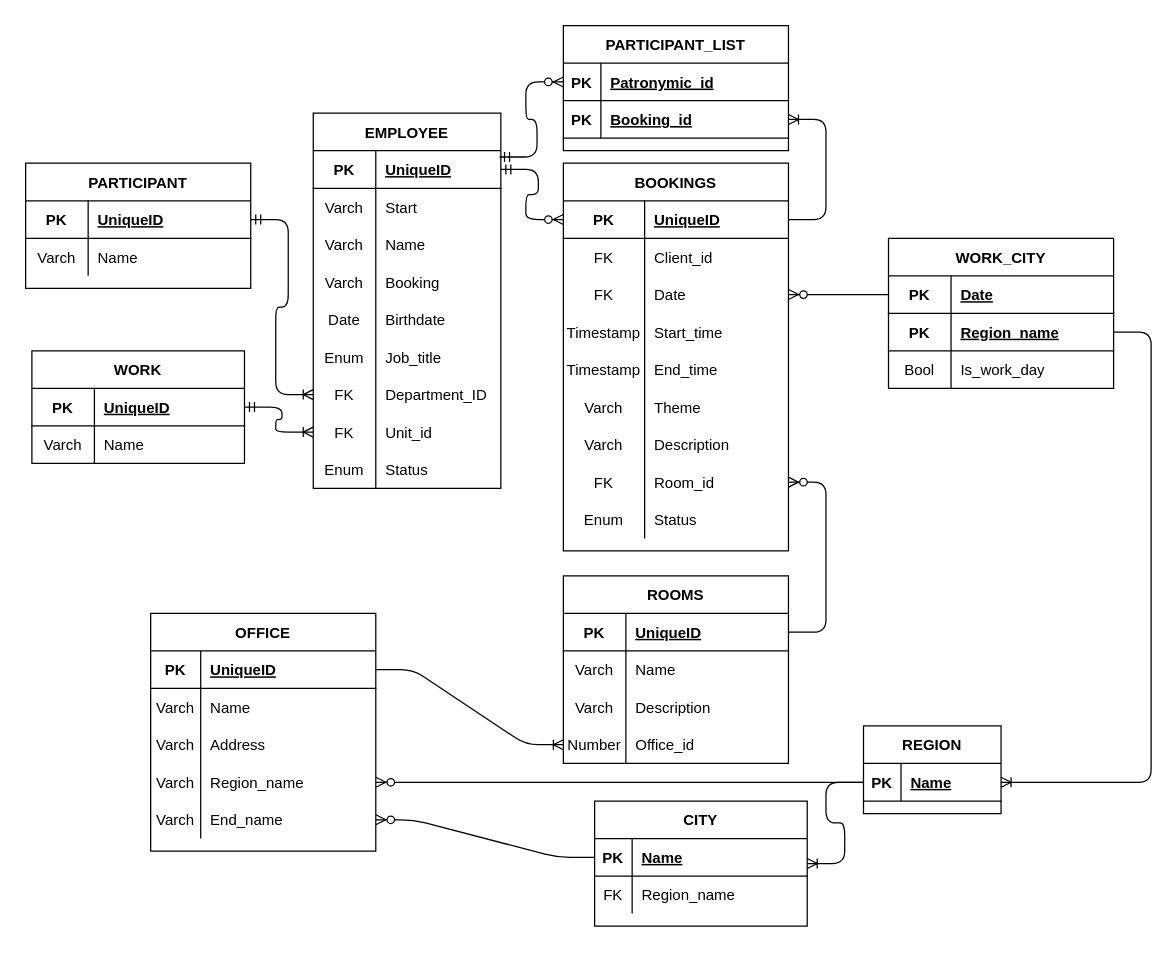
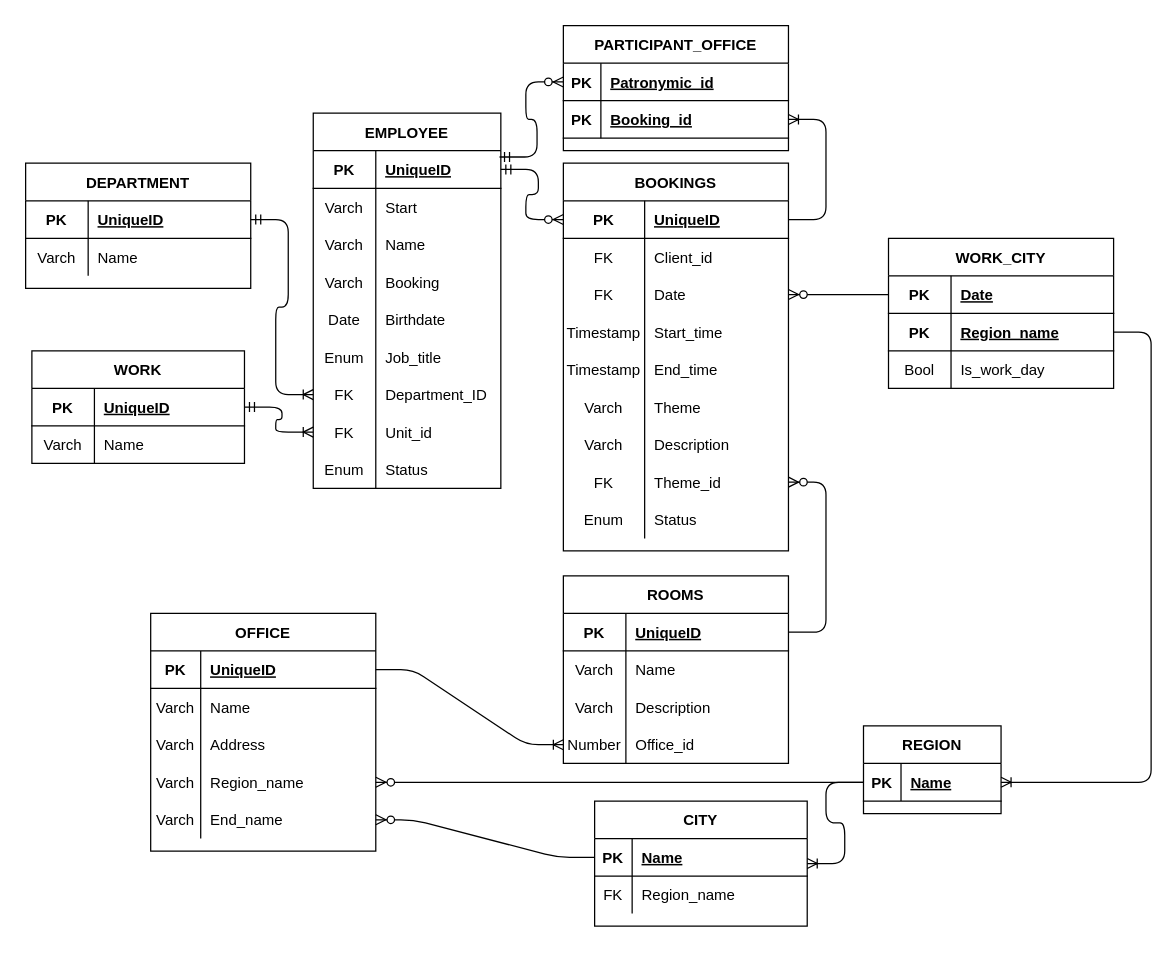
- <mxCell id="129" value="PARTICIPANT_LIST" style="shape=table;startSize=30;container=1;collapsible=1;childLayout=tableLayout;fixedRows=1;rowLines=0;fontStyle=1;align=center;resizeLast=1;" parent="1" vertex="1"><mxGeometry x="450" y="20" width="180" height="100" as="geometry" /></mxCell>
+ <mxCell id="129" value="PARTICIPANT_OFFICE" style="shape=table;startSize=30;container=1;collapsible=1;childLayout=tableLayout;fixedRows=1;rowLines=0;fontStyle=1;align=center;resizeLast=1;" parent="1" vertex="1"><mxGeometry x="450" y="20" width="180" height="100" as="geometry" /></mxCell>
- <mxCell id="87" value="PARTICIPANT" style="shape=table;startSize=30;container=1;collapsible=1;childLayout=tableLayout;fixedRows=1;rowLines=0;fontStyle=1;align=center;resizeLast=1;" parent="1" vertex="1"><mxGeometry x="20" y="130" width="180" height="100" as="geometry" /></mxCell>
+ <mxCell id="87" value="DEPARTMENT" style="shape=table;startSize=30;container=1;collapsible=1;childLayout=tableLayout;fixedRows=1;rowLines=0;fontStyle=1;align=center;resizeLast=1;" parent="1" vertex="1"><mxGeometry x="20" y="130" width="180" height="100" as="geometry" /></mxCell>
- <mxCell id="54" value="Room_id" style="shape=partialRectangle;connectable=0;fillColor=none;top=0;left=0;bottom=0;right=0;align=left;spacingLeft=6;fontStyle=0;overflow=hidden;" parent="52" vertex="1"><mxGeometry x="65" width="115" height="30" as="geometry"><mxRectangle width="115" height="30" as="alternateBounds" /></mxGeometry></mxCell>
+ <mxCell id="54" value="Theme_id" style="shape=partialRectangle;connectable=0;fillColor=none;top=0;left=0;bottom=0;right=0;align=left;spacingLeft=6;fontStyle=0;overflow=hidden;" parent="52" vertex="1"><mxGeometry x="65" width="115" height="30" as="geometry"><mxRectangle width="115" height="30" as="alternateBounds" /></mxGeometry></mxCell>
